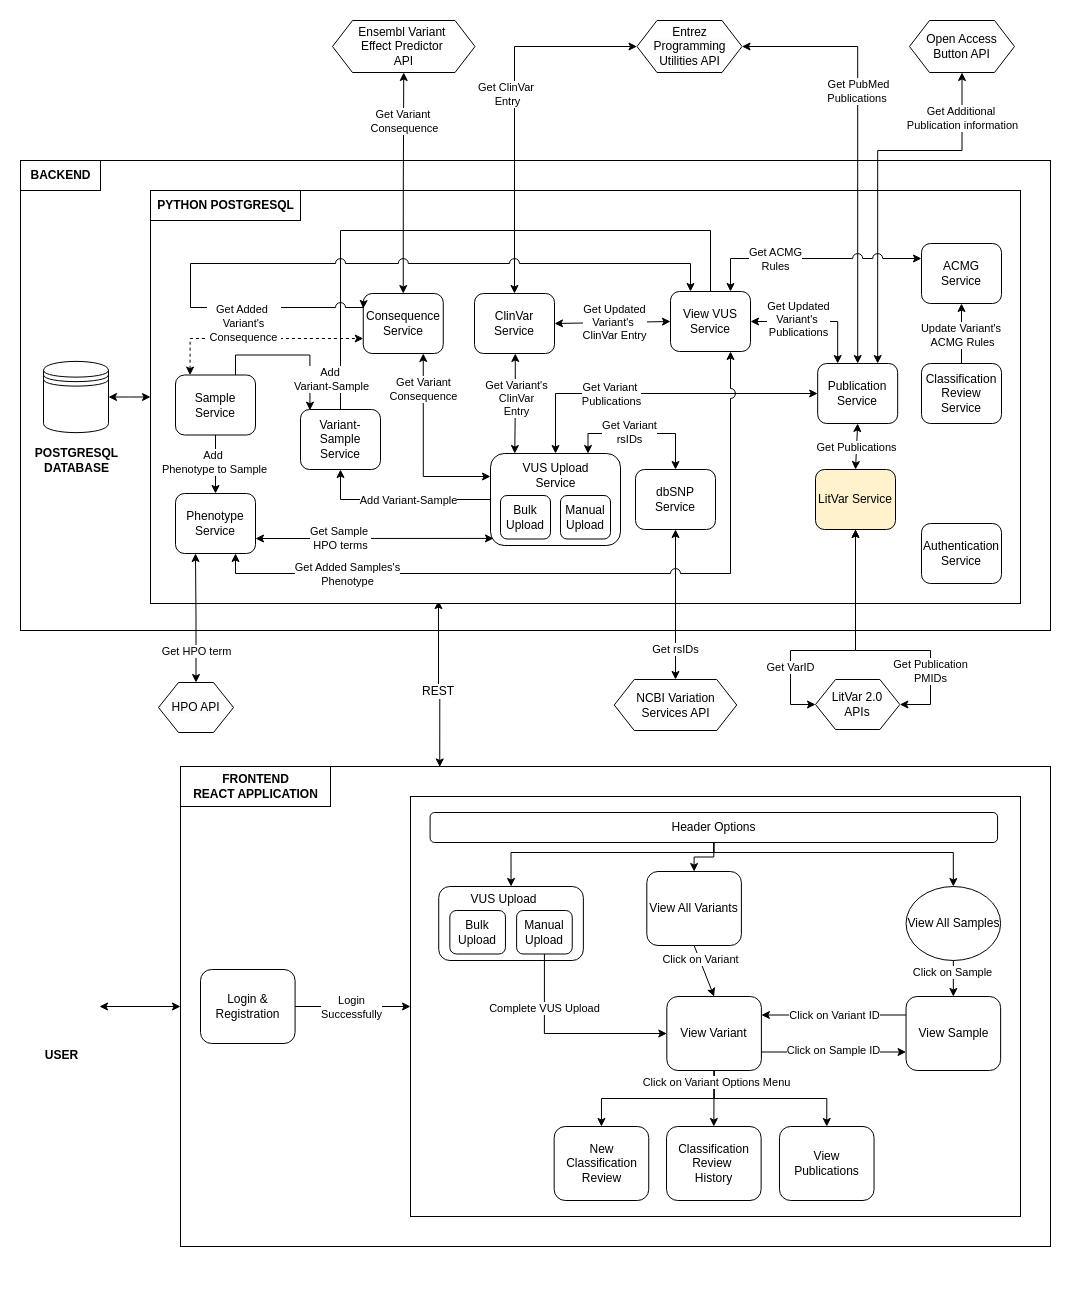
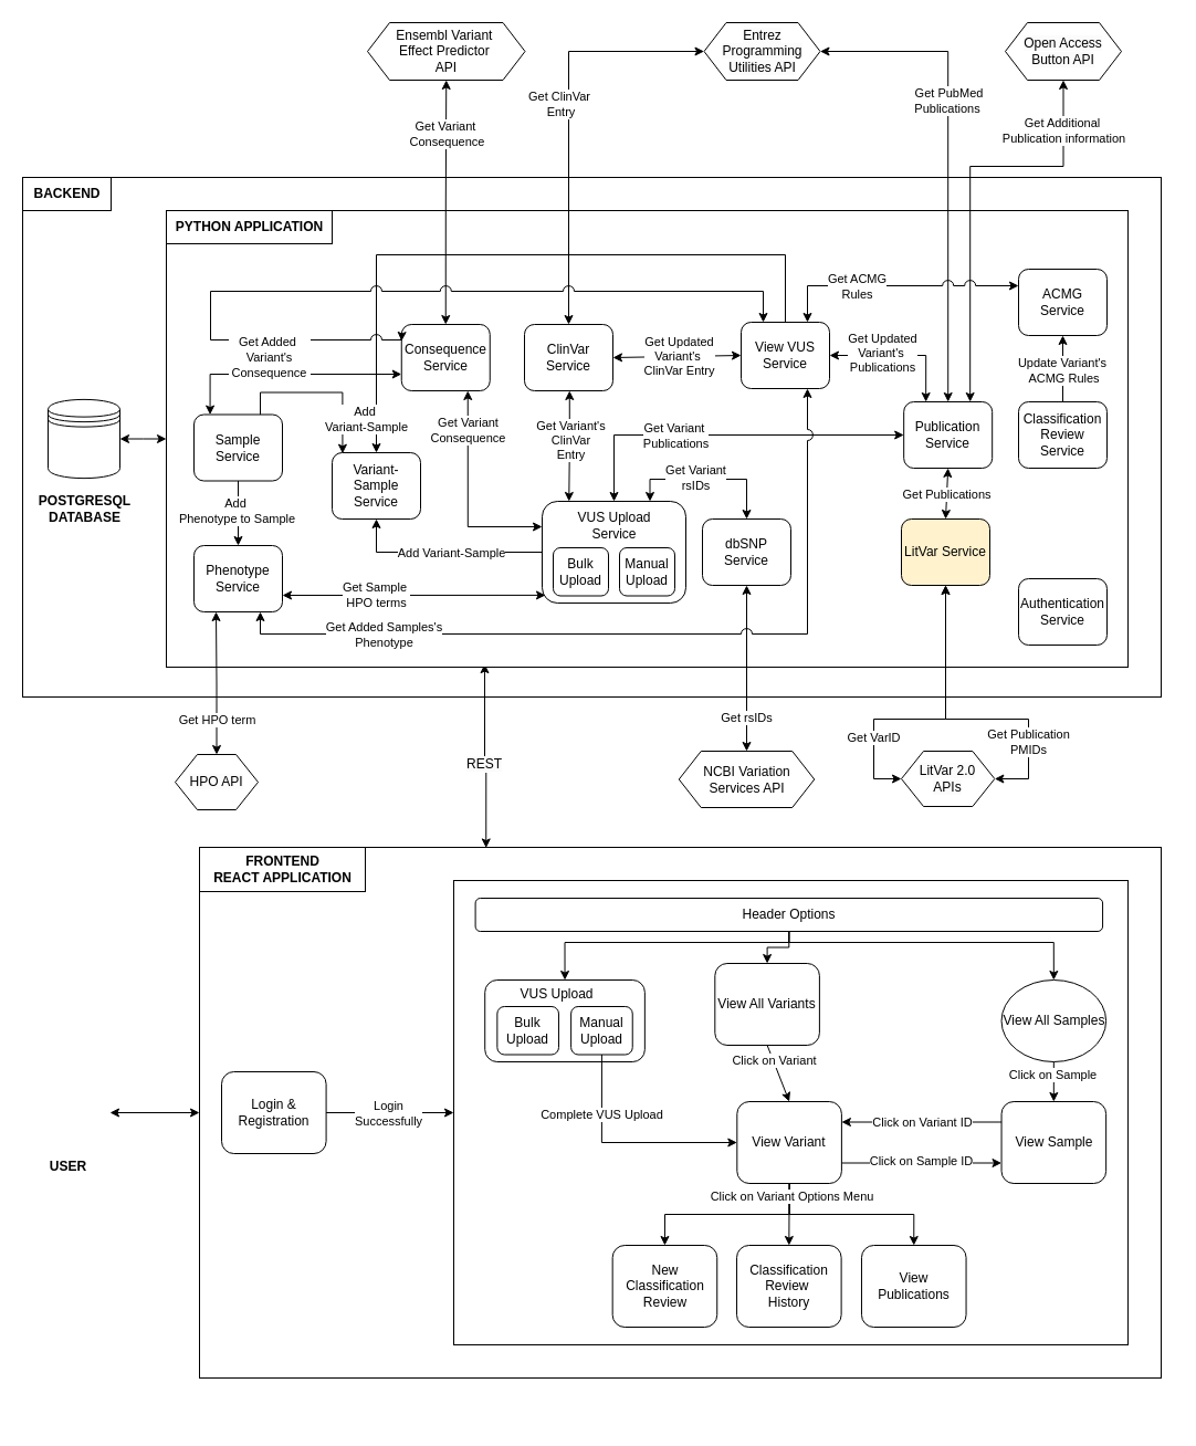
- <mxCell id="9" value="PYTHON POSTGRESQL" style="text;html=1;align=center;verticalAlign=middle;resizable=0;points=[];autosize=1;strokeColor=default;fillColor=none;fontStyle=1" vertex="1" parent="1"><mxGeometry x="150" y="190" width="150" height="30" as="geometry" /></mxCell>
+ <mxCell id="9" value="PYTHON APPLICATION" style="text;html=1;align=center;verticalAlign=middle;resizable=0;points=[];autosize=1;strokeColor=default;fillColor=none;fontStyle=1" vertex="1" parent="1"><mxGeometry x="150" y="190" width="150" height="30" as="geometry" /></mxCell>
- <mxCell id="89" value="" style="endArrow=classic;startArrow=classic;html=1;rounded=0;exitX=0.182;exitY=0.001;exitDx=0;exitDy=0;entryX=0;entryY=0.75;entryDx=0;entryDy=0;edgeStyle=orthogonalEdgeStyle;exitPerimeter=0;dashed=1;" edge="1" parent="1" source="84" target="76"><mxGeometry width="50" height="50" relative="1" as="geometry"><mxPoint x="480" y="493" as="sourcePoint" /><mxPoint x="530" y="443" as="targetPoint" /></mxGeometry></mxCell>
+ <mxCell id="89" value="" style="endArrow=classic;startArrow=classic;html=1;rounded=0;exitX=0.182;exitY=0.001;exitDx=0;exitDy=0;entryX=0;entryY=0.75;entryDx=0;entryDy=0;edgeStyle=orthogonalEdgeStyle;exitPerimeter=0;" edge="1" parent="1" source="84" target="76"><mxGeometry width="50" height="50" relative="1" as="geometry"><mxPoint x="480" y="493" as="sourcePoint" /><mxPoint x="530" y="443" as="targetPoint" /></mxGeometry></mxCell>
- <mxCell id="91" style="edgeStyle=orthogonalEdgeStyle;rounded=0;orthogonalLoop=1;jettySize=auto;html=1;endArrow=none;" edge="1" parent="1" source="92" target="90"><mxGeometry relative="1" as="geometry"><Array as="points"><mxPoint x="710" y="230" /><mxPoint x="340" y="230" /></Array></mxGeometry></mxCell>
+ <mxCell id="91" style="edgeStyle=orthogonalEdgeStyle;rounded=0;orthogonalLoop=1;jettySize=auto;html=1;" edge="1" parent="1" source="92" target="90"><mxGeometry relative="1" as="geometry"><Array as="points"><mxPoint x="710" y="230" /><mxPoint x="340" y="230" /></Array></mxGeometry></mxCell>
